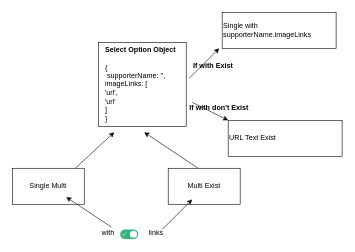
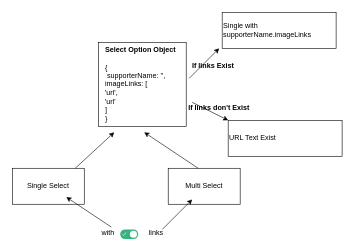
- <mxCell id="17" value="If with Exist" style="text;html=1;strokeColor=none;fillColor=none;align=center;verticalAlign=middle;whiteSpace=wrap;rounded=0;fontStyle=1" vertex="1" parent="1"><mxGeometry x="300" y="100" width="110" height="20" as="geometry" /></mxCell>
+ <mxCell id="17" value="If links Exist" style="text;html=1;strokeColor=none;fillColor=none;align=center;verticalAlign=middle;whiteSpace=wrap;rounded=0;fontStyle=1" vertex="1" parent="1"><mxGeometry x="300" y="100" width="110" height="20" as="geometry" /></mxCell>
- <mxCell id="16" value="If with don't Exist" style="text;html=1;strokeColor=none;fillColor=none;align=center;verticalAlign=middle;whiteSpace=wrap;rounded=0;fontStyle=1" vertex="1" parent="1"><mxGeometry x="310" y="170" width="110" height="20" as="geometry" /></mxCell>
+ <mxCell id="16" value="If links don't Exist" style="text;html=1;strokeColor=none;fillColor=none;align=center;verticalAlign=middle;whiteSpace=wrap;rounded=0;fontStyle=1" vertex="1" parent="1"><mxGeometry x="310" y="170" width="110" height="20" as="geometry" /></mxCell>
- <mxCell id="2" value="Single Multi" style="rounded=0;whiteSpace=wrap;html=1;" vertex="1" parent="1"><mxGeometry x="20" y="280" width="120" height="60" as="geometry" /></mxCell>
+ <mxCell id="2" value="Single Select" style="rounded=0;whiteSpace=wrap;html=1;" vertex="1" parent="1"><mxGeometry x="20" y="280" width="120" height="60" as="geometry" /></mxCell>
- <mxCell id="8" value="Multi Exist" style="rounded=0;whiteSpace=wrap;html=1;" vertex="1" parent="1"><mxGeometry x="280" y="280" width="120" height="60" as="geometry" /></mxCell>
+ <mxCell id="8" value="Multi Select" style="rounded=0;whiteSpace=wrap;html=1;" vertex="1" parent="1"><mxGeometry x="280" y="280" width="120" height="60" as="geometry" /></mxCell>
